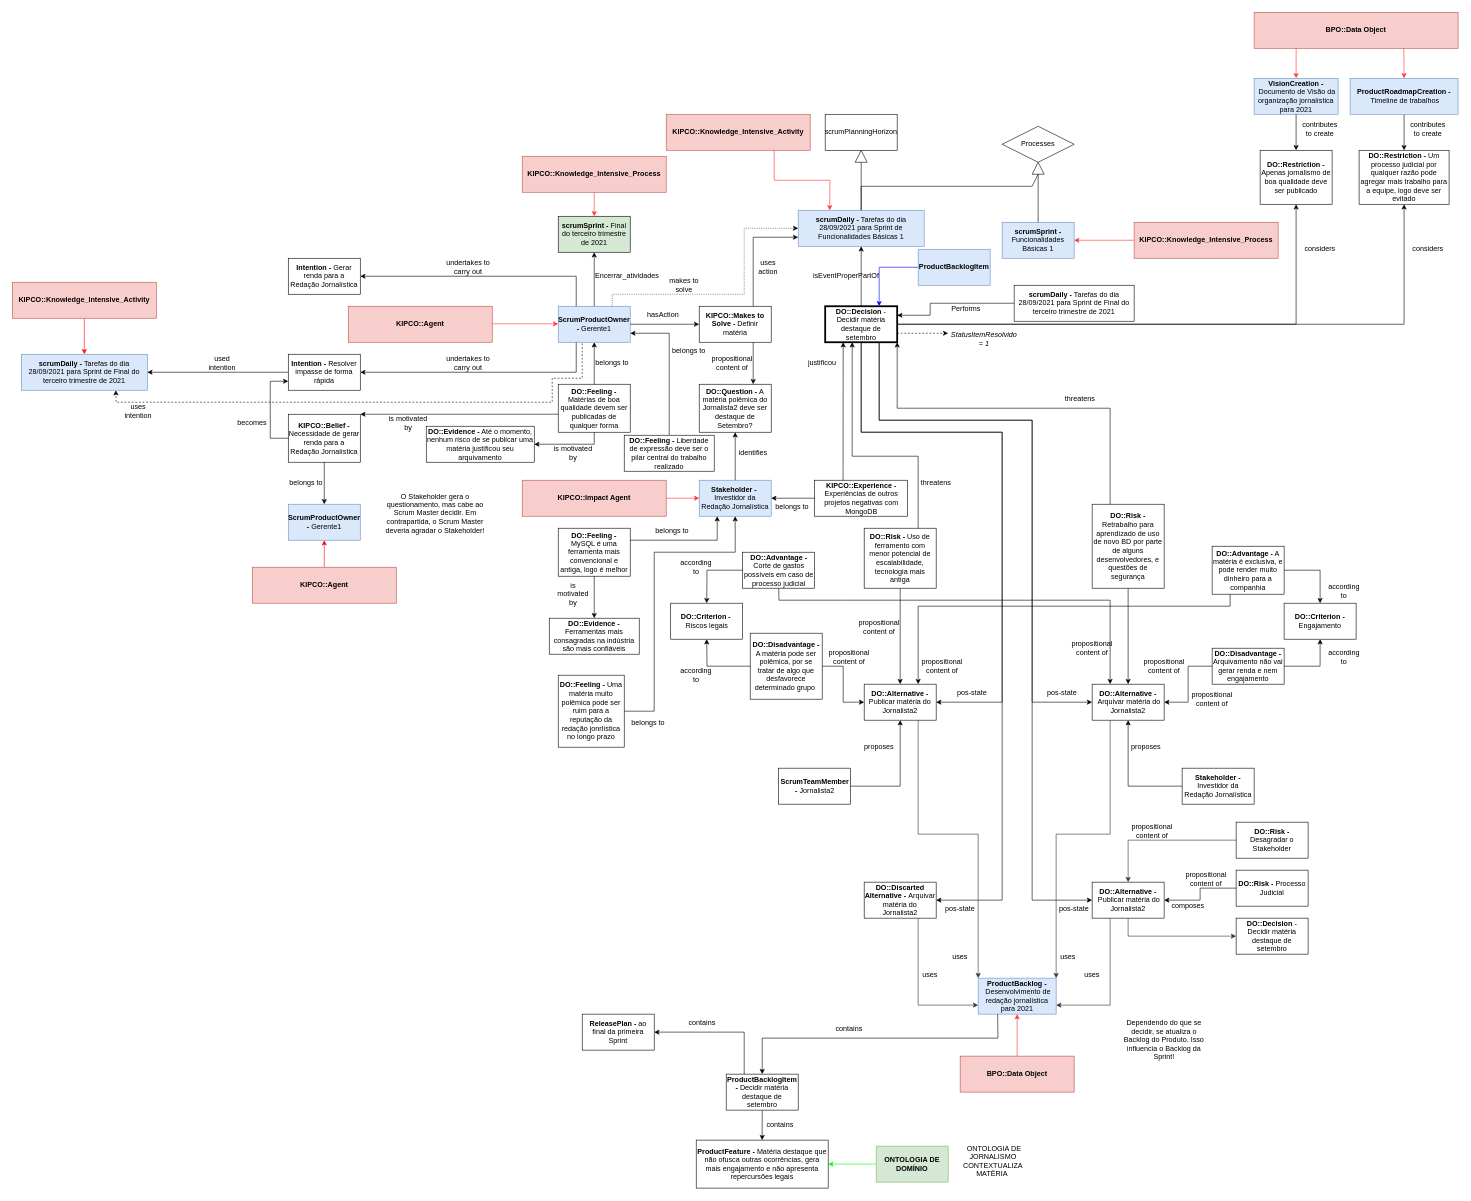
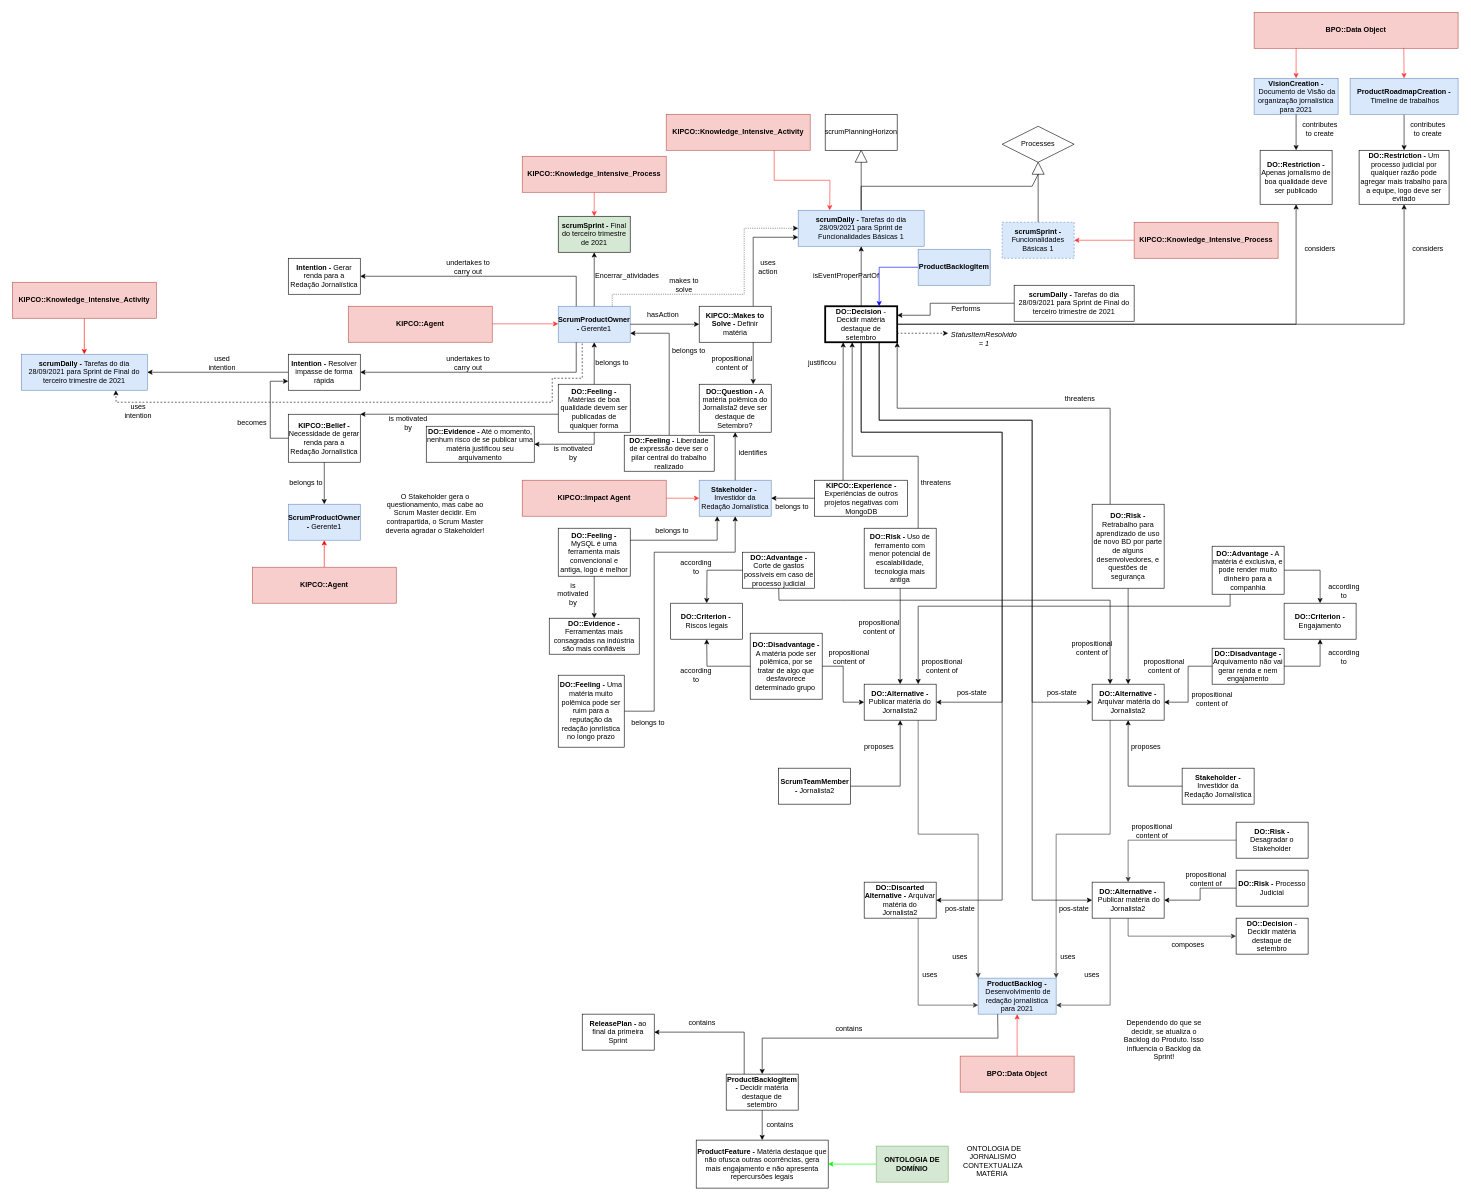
- <mxCell id="12" value="&lt;b&gt;scrumSprint -&lt;/b&gt; Funcionalidades Básicas 1" style="rounded=0;whiteSpace=wrap;html=1;fillColor=#dae8fc;strokeColor=#6c8ebf;" parent="1" vertex="1"><mxGeometry x="1670" y="370" width="120" height="60" as="geometry" /></mxCell>
+ <mxCell id="12" value="&lt;b&gt;scrumSprint -&lt;/b&gt; Funcionalidades Básicas 1" style="rounded=0;whiteSpace=wrap;html=1;fillColor=#dae8fc;strokeColor=#6c8ebf;dashed=1;" parent="1" vertex="1"><mxGeometry x="1670" y="370" width="120" height="60" as="geometry" /></mxCell>
- <mxCell id="127" value="composes" style="text;html=1;strokeColor=none;fillColor=none;align=center;verticalAlign=middle;whiteSpace=wrap;rounded=0;" parent="1" vertex="1"><mxGeometry x="1950" y="1495" width="60" height="30" as="geometry" /></mxCell>
+ <mxCell id="127" value="composes" style="text;html=1;strokeColor=none;fillColor=none;align=center;verticalAlign=middle;whiteSpace=wrap;rounded=0;" parent="1" vertex="1"><mxGeometry x="1950" y="1560" width="60" height="30" as="geometry" /></mxCell>
